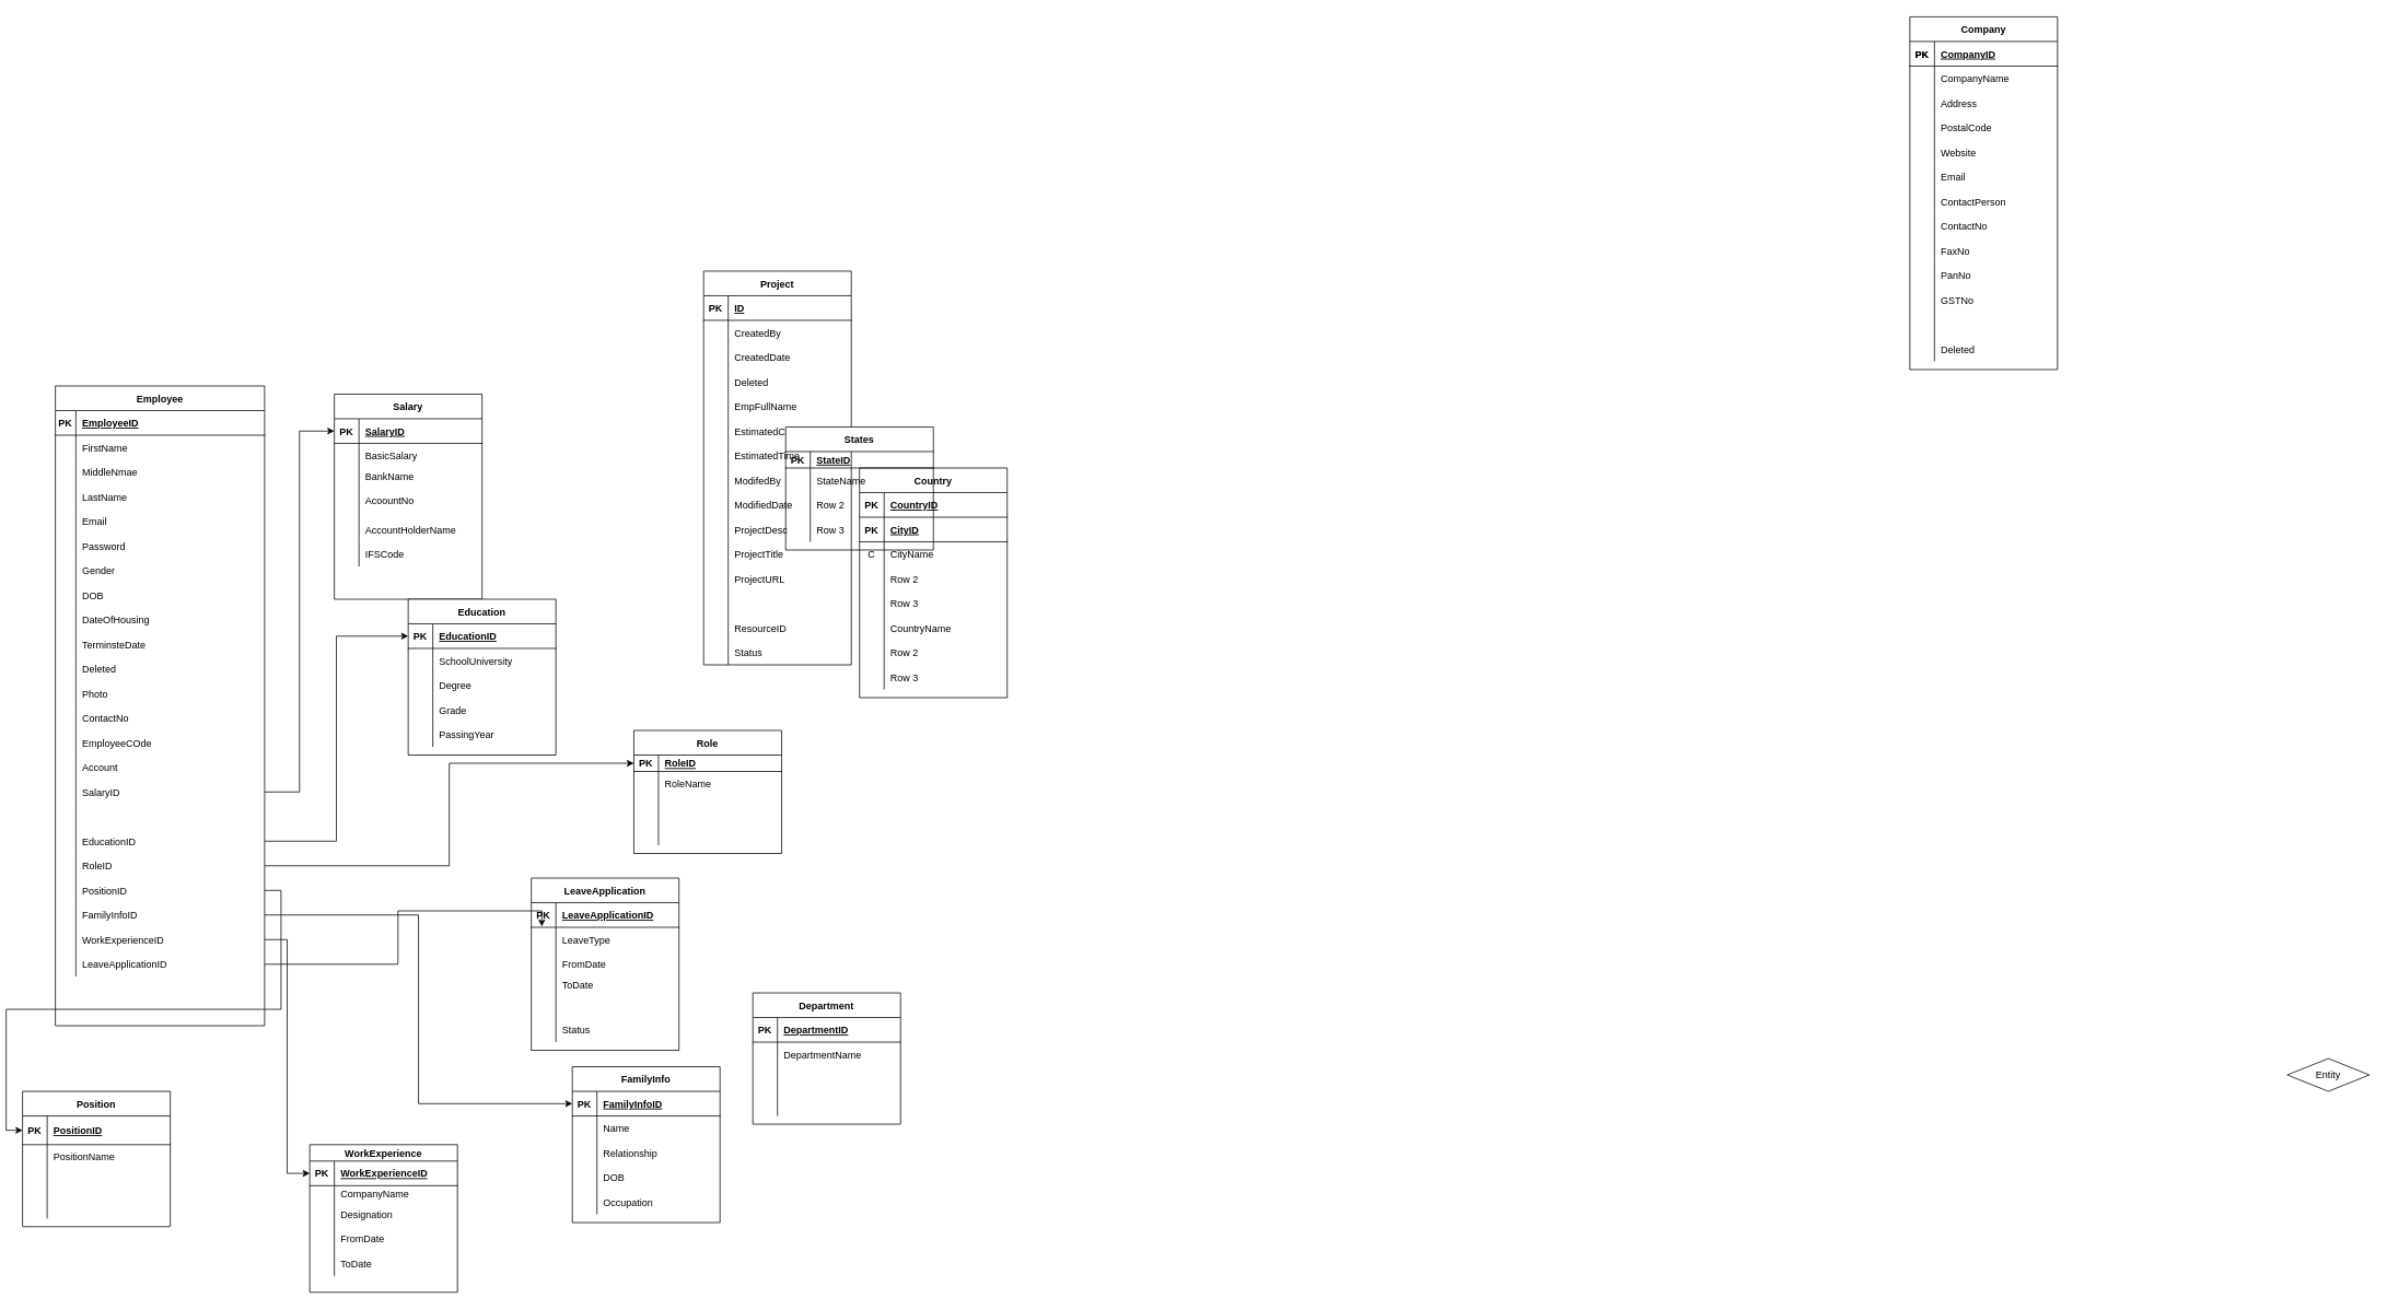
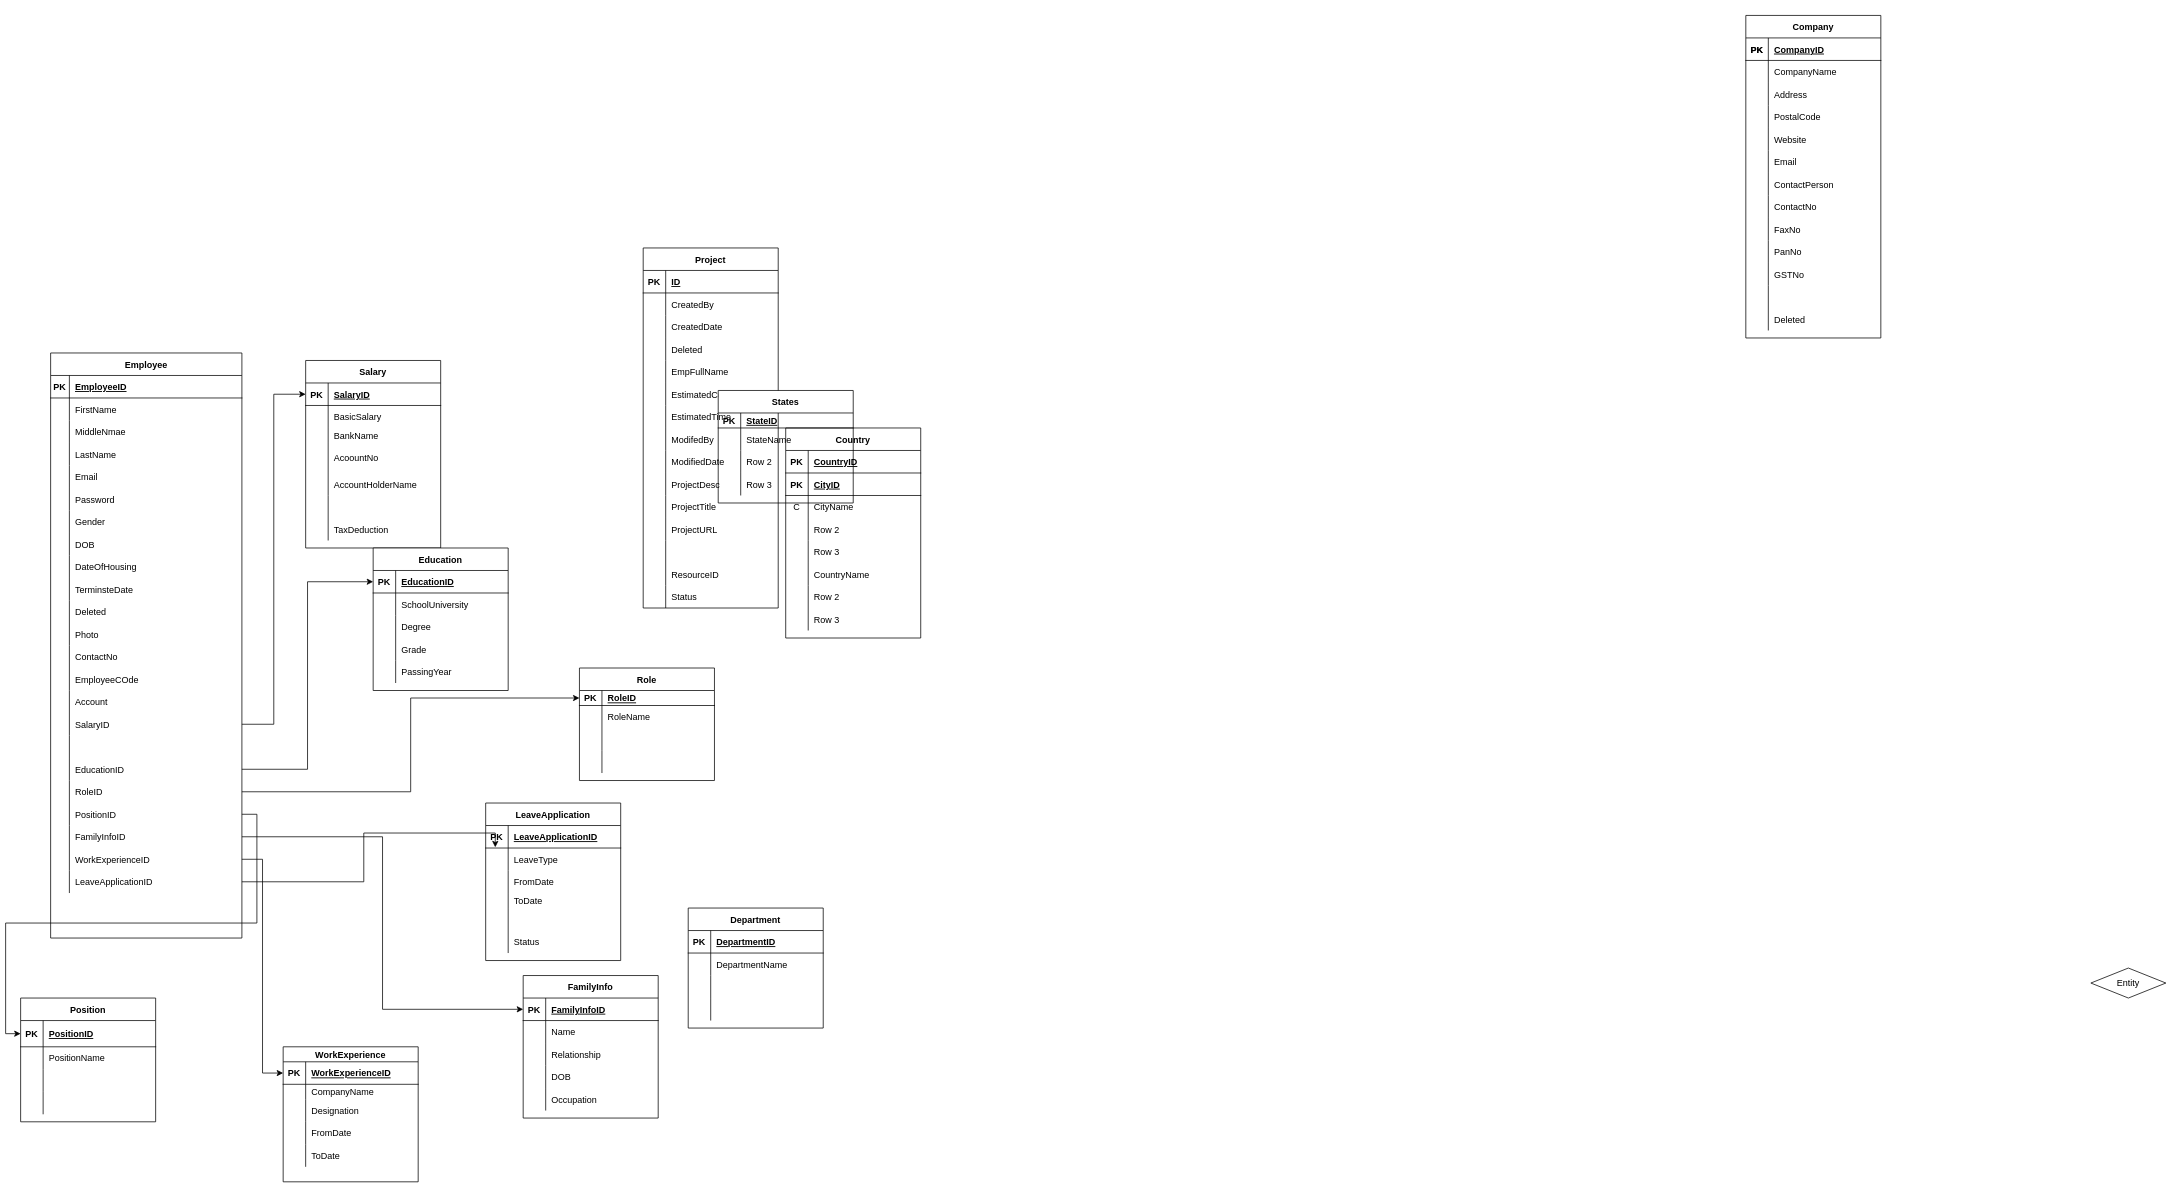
- <mxCell id="90" value="IFSCode" style="shape=partialRectangle;connectable=0;fillColor=none;top=0;left=0;bottom=0;right=0;align=left;spacingLeft=6;overflow=hidden;" parent="88" vertex="1"><mxGeometry x="30" width="150" height="30" as="geometry"><mxRectangle width="150" height="30" as="alternateBounds" /></mxGeometry></mxCell>
+ <mxCell id="93" value="TaxDeduction" style="shape=partialRectangle;connectable=0;fillColor=none;top=0;left=0;bottom=0;right=0;align=left;spacingLeft=6;overflow=hidden;" parent="91" vertex="1"><mxGeometry x="30" width="150" height="30" as="geometry"><mxRectangle width="150" height="30" as="alternateBounds" /></mxGeometry></mxCell>
